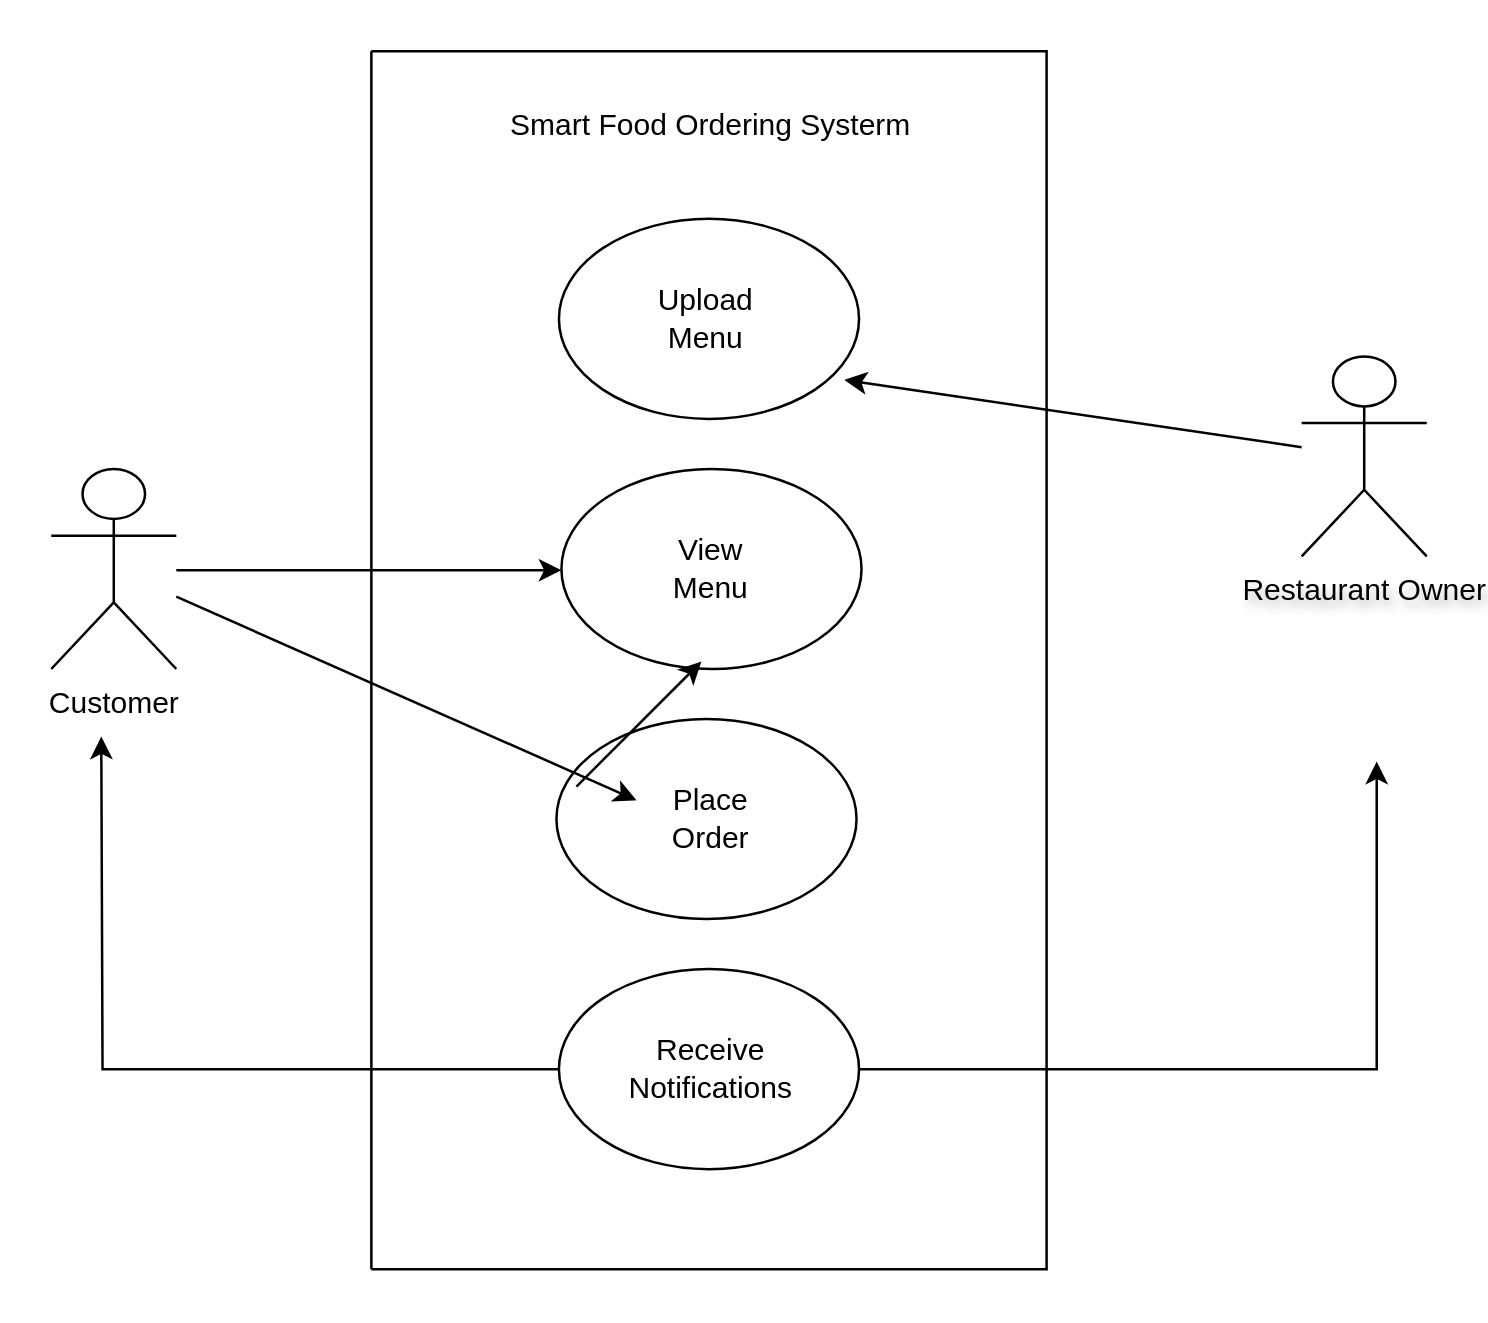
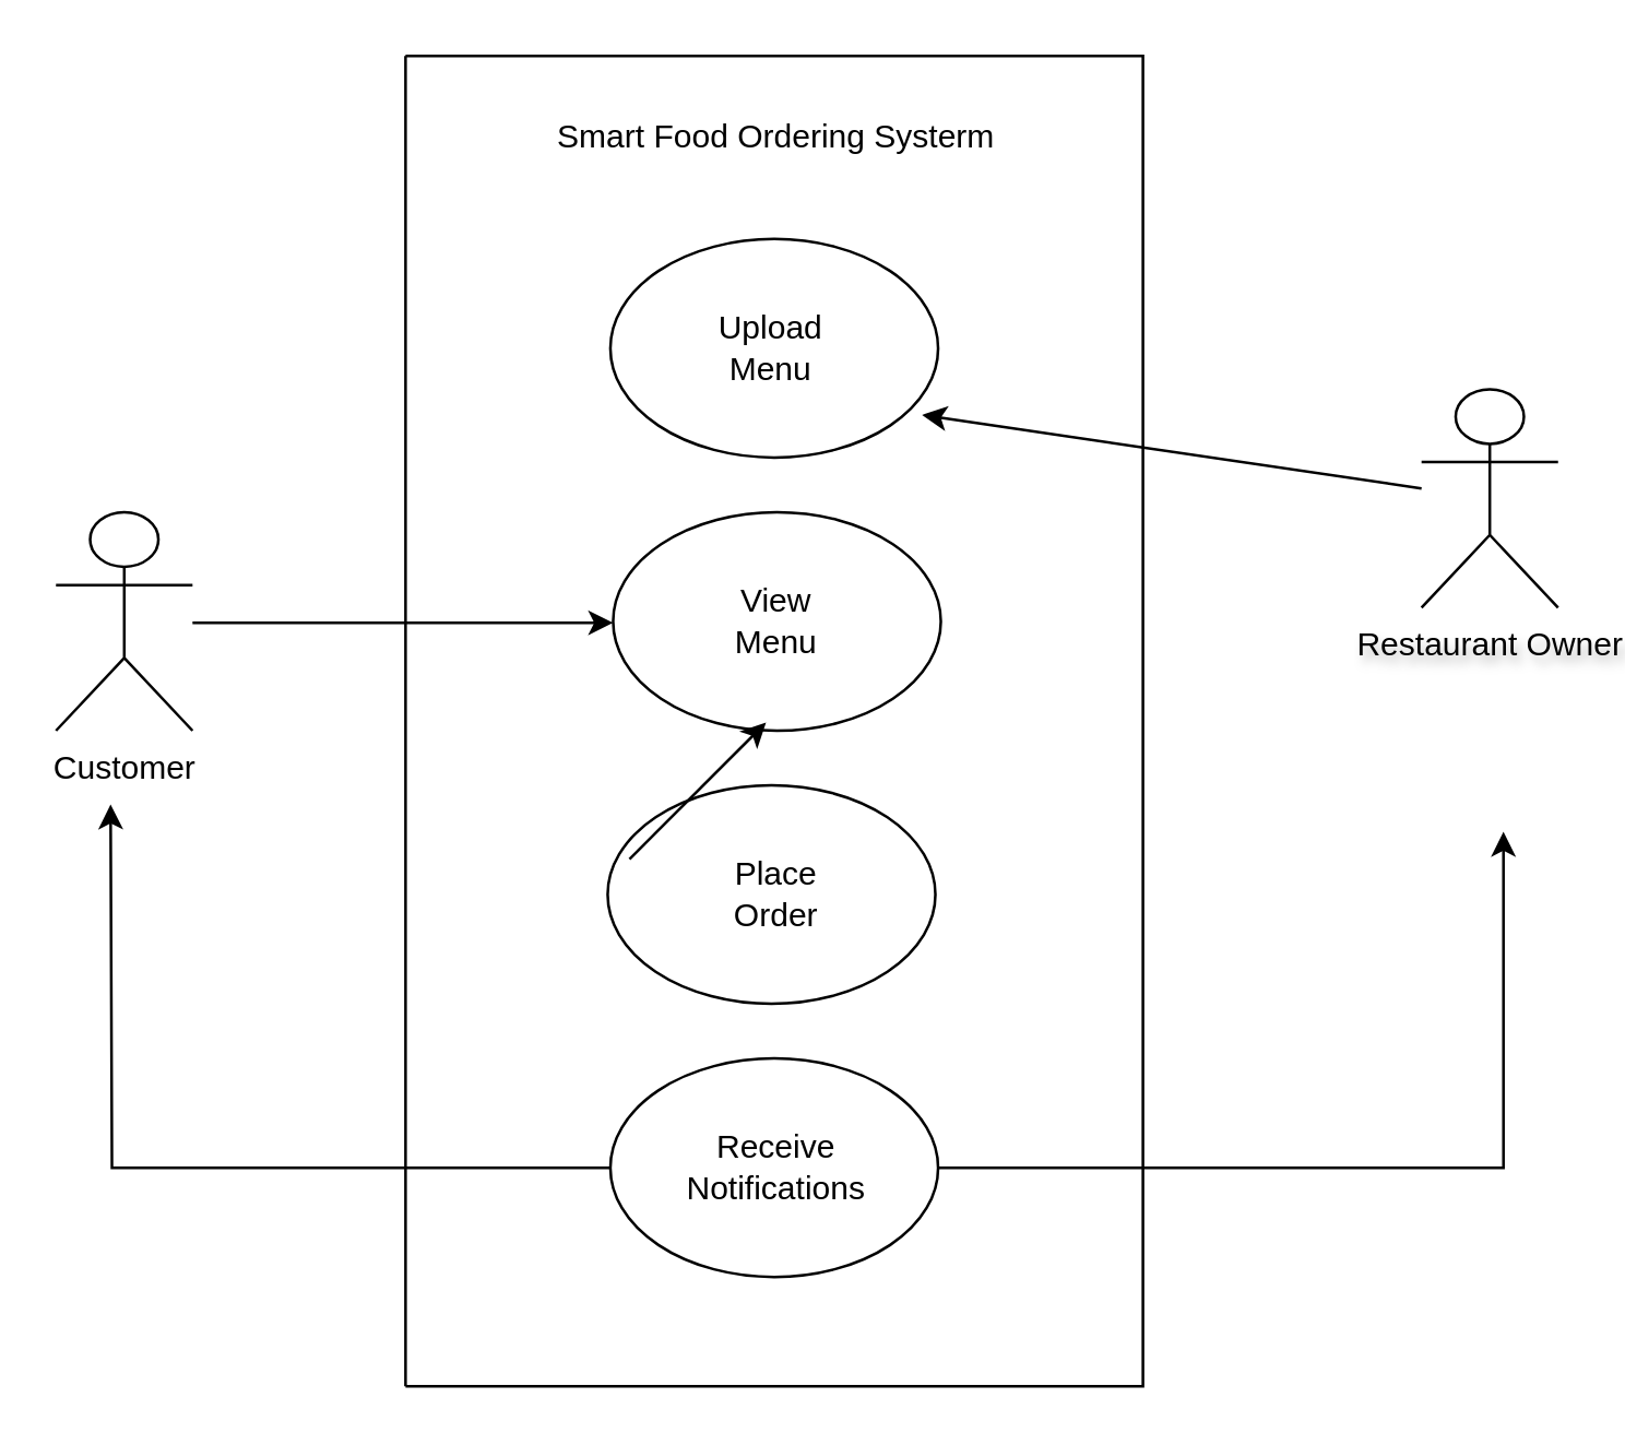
- <mxCell id="16" value="" style="endArrow=classic;html=1;rounded=0;entryX=0;entryY=0.25;entryDx=0;entryDy=0;" edge="1" parent="1" source="3" target="13"><mxGeometry width="50" height="50" relative="1" as="geometry"><mxPoint x="230" y="314" as="sourcePoint" /><mxPoint x="280" y="264" as="targetPoint" /></mxGeometry></mxCell>
